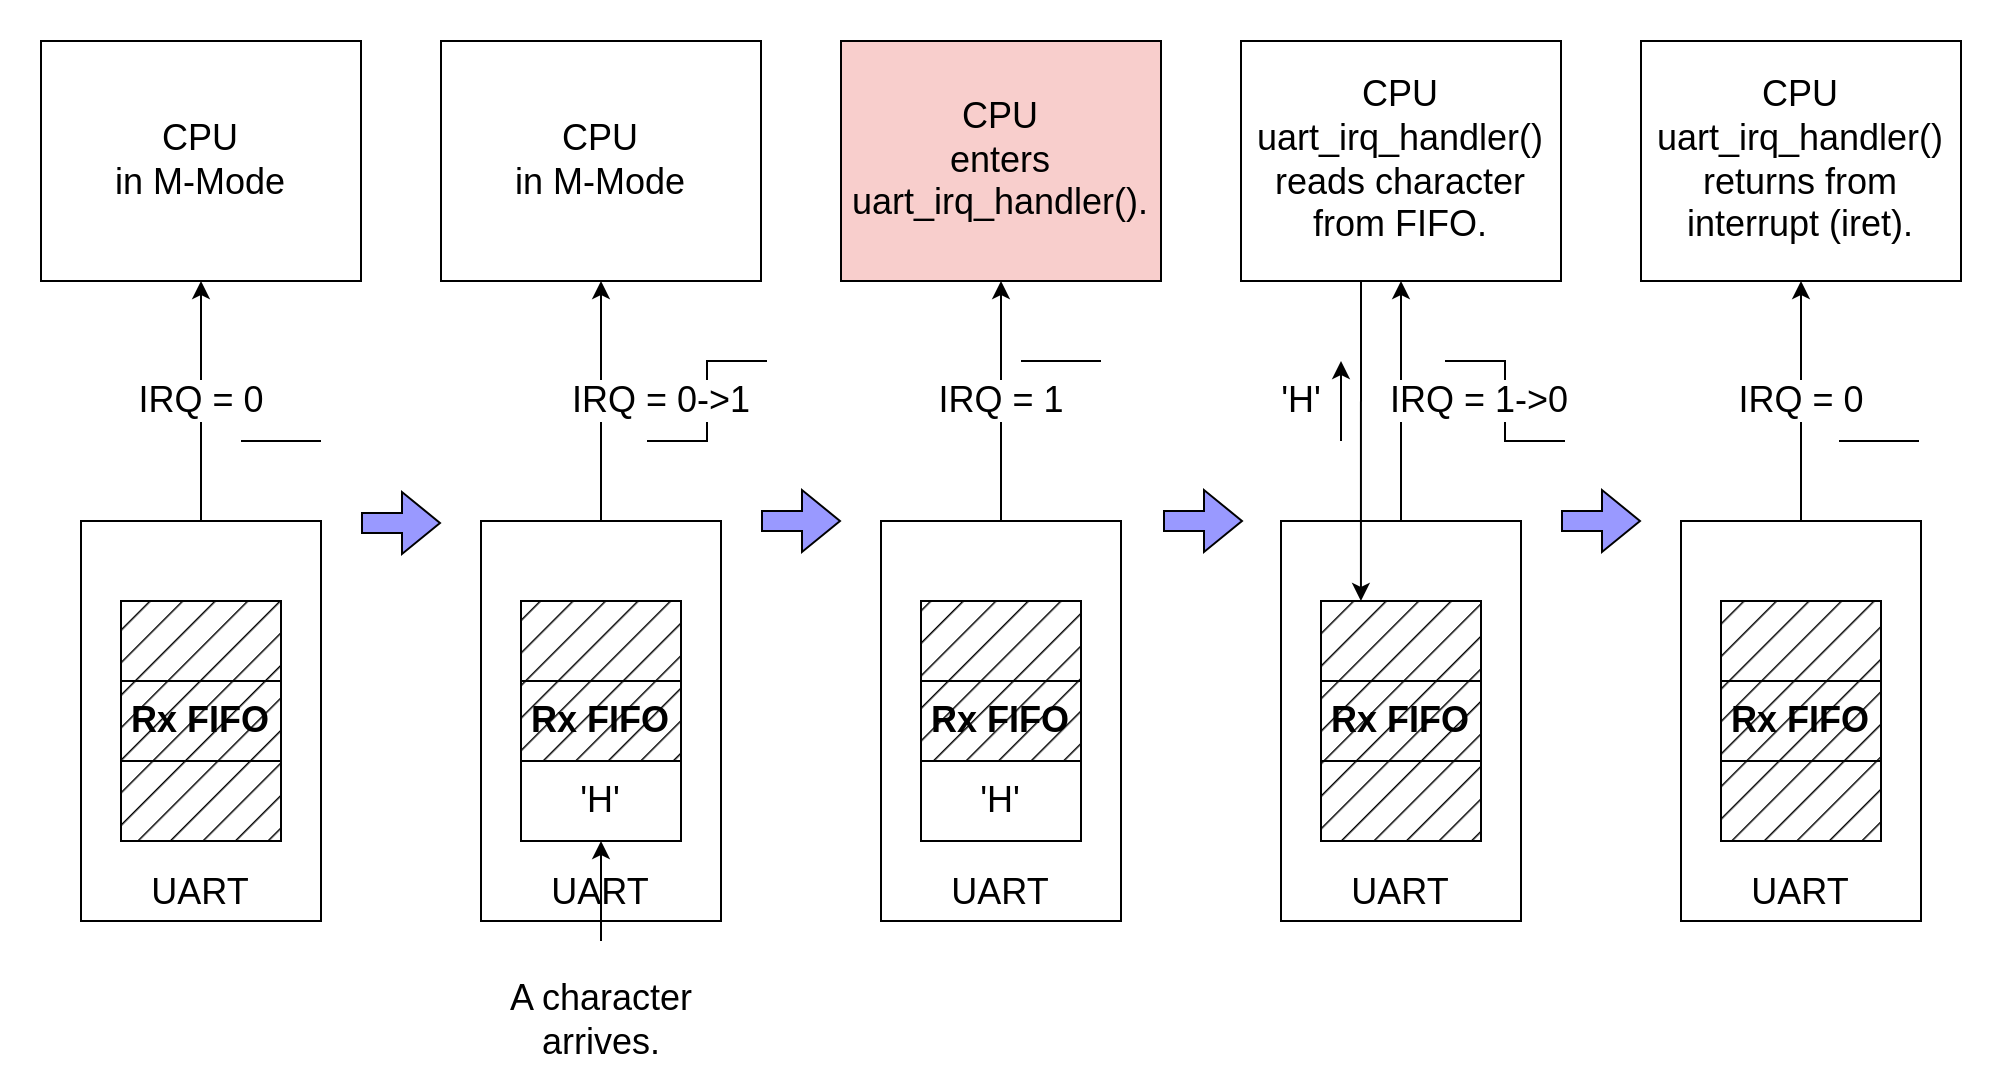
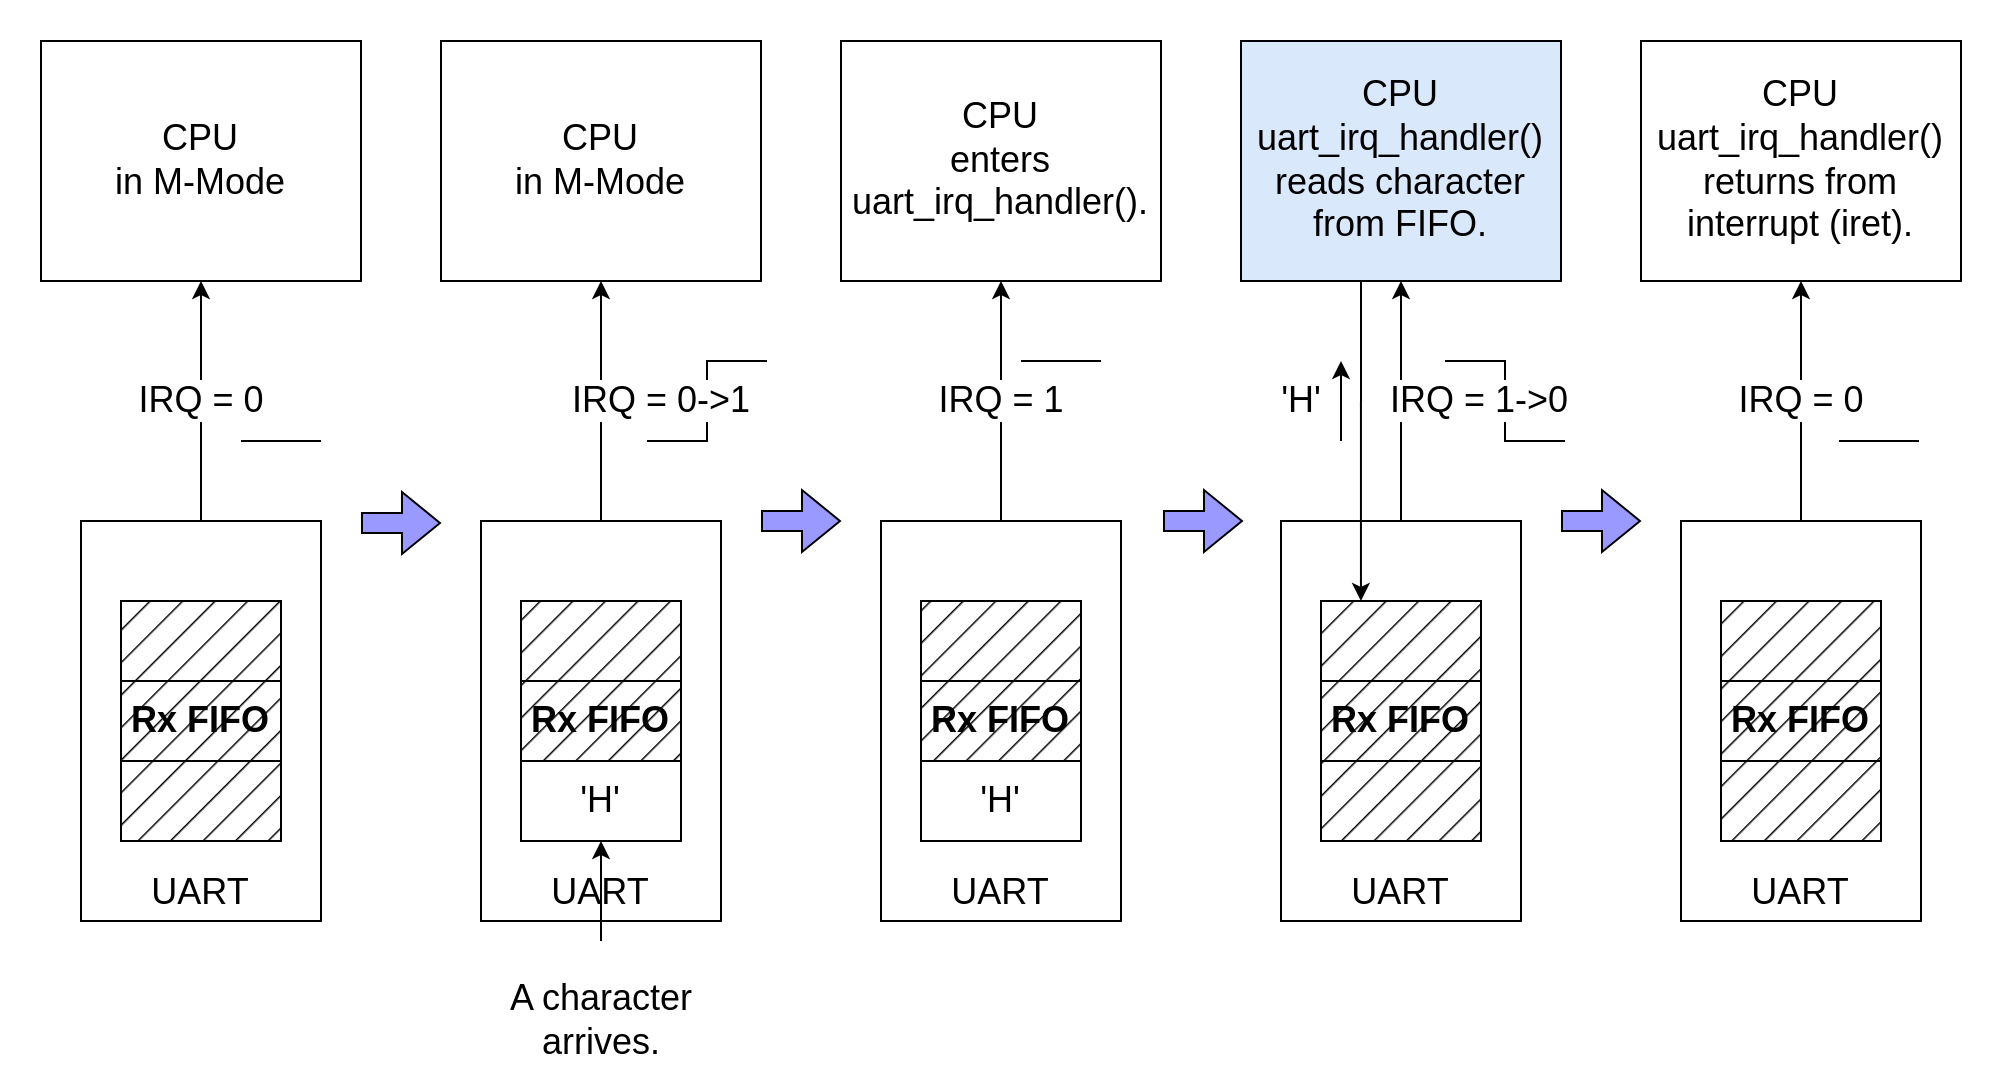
- <mxCell id="12" value="CPU&lt;div style=&quot;font-size: 18px;&quot;&gt;enters uart_irq_handler().&lt;/div&gt;" style="rounded=0;whiteSpace=wrap;html=1;fontSize=18;fillColor=#f8cecc;" parent="1" vertex="1"><mxGeometry x="420" y="20" width="160" height="120" as="geometry" /></mxCell>
+ <mxCell id="12" value="CPU&lt;div style=&quot;font-size: 18px;&quot;&gt;enters uart_irq_handler().&lt;/div&gt;" style="rounded=0;whiteSpace=wrap;html=1;fontSize=18;" parent="1" vertex="1"><mxGeometry x="420" y="20" width="160" height="120" as="geometry" /></mxCell>
- <mxCell id="17" value="CPU&lt;div style=&quot;font-size: 18px;&quot;&gt;&lt;div style=&quot;font-size: 18px;&quot;&gt;uart_irq_handler()&lt;/div&gt;&lt;div style=&quot;font-size: 18px;&quot;&gt;reads character from FIFO.&lt;/div&gt;&lt;/div&gt;" style="rounded=0;whiteSpace=wrap;html=1;fontSize=18;" parent="1" vertex="1"><mxGeometry x="620" y="20" width="160" height="120" as="geometry" /></mxCell>
+ <mxCell id="17" value="CPU&lt;div style=&quot;font-size: 18px;&quot;&gt;&lt;div style=&quot;font-size: 18px;&quot;&gt;uart_irq_handler()&lt;/div&gt;&lt;div style=&quot;font-size: 18px;&quot;&gt;reads character from FIFO.&lt;/div&gt;&lt;/div&gt;" style="rounded=0;whiteSpace=wrap;html=1;fontSize=18;fillColor=#dae8fc;" parent="1" vertex="1"><mxGeometry x="620" y="20" width="160" height="120" as="geometry" /></mxCell>
